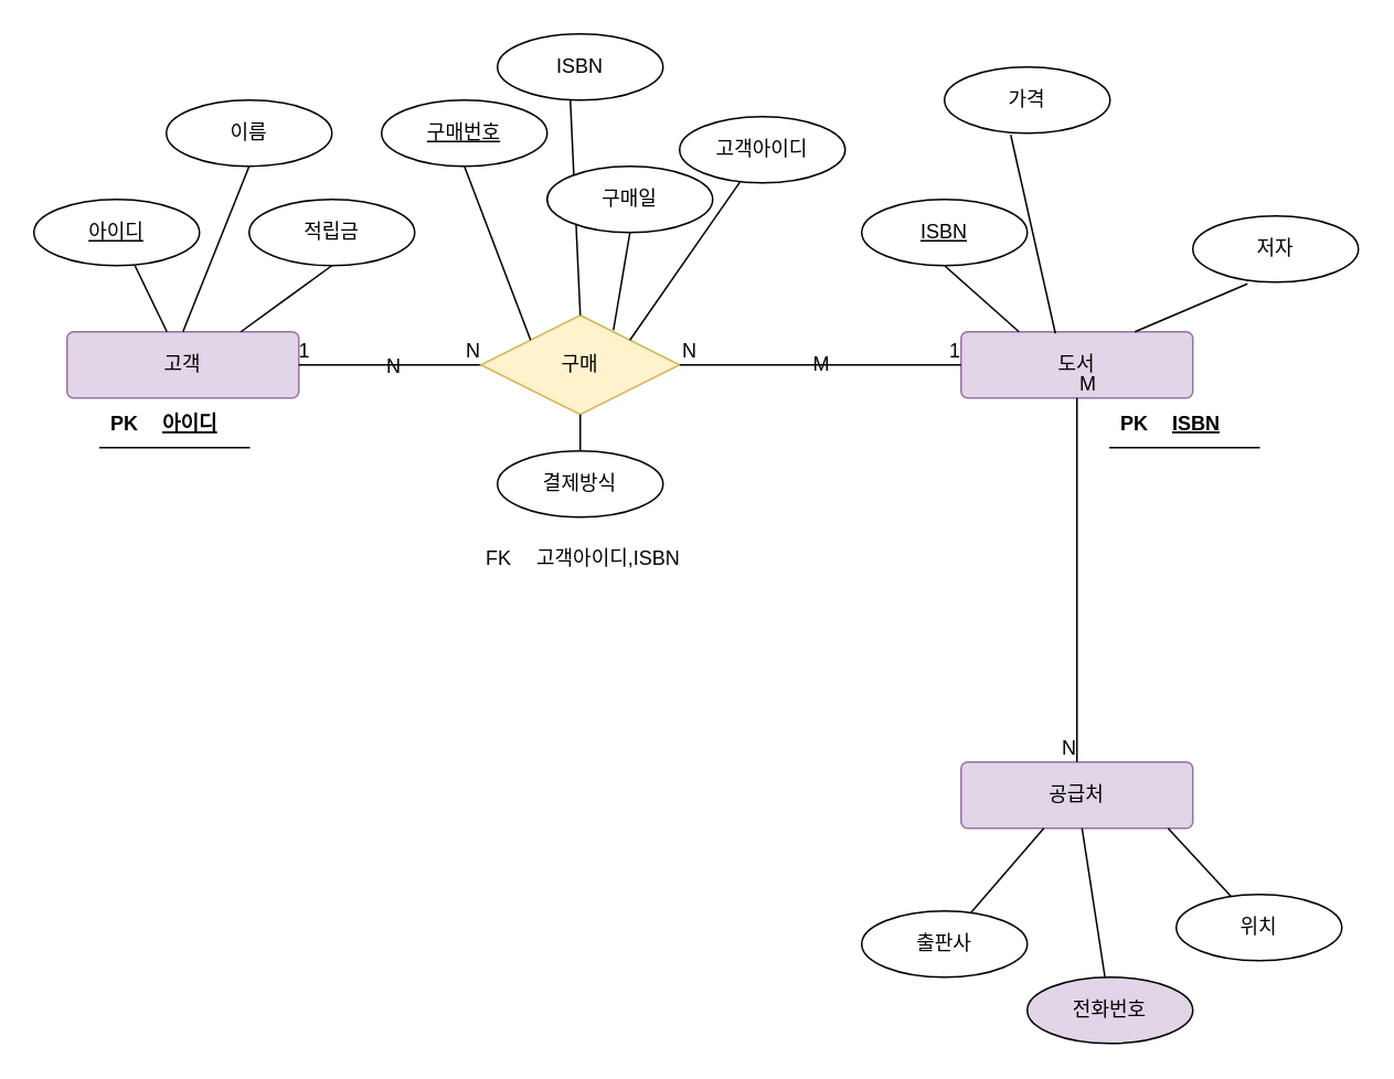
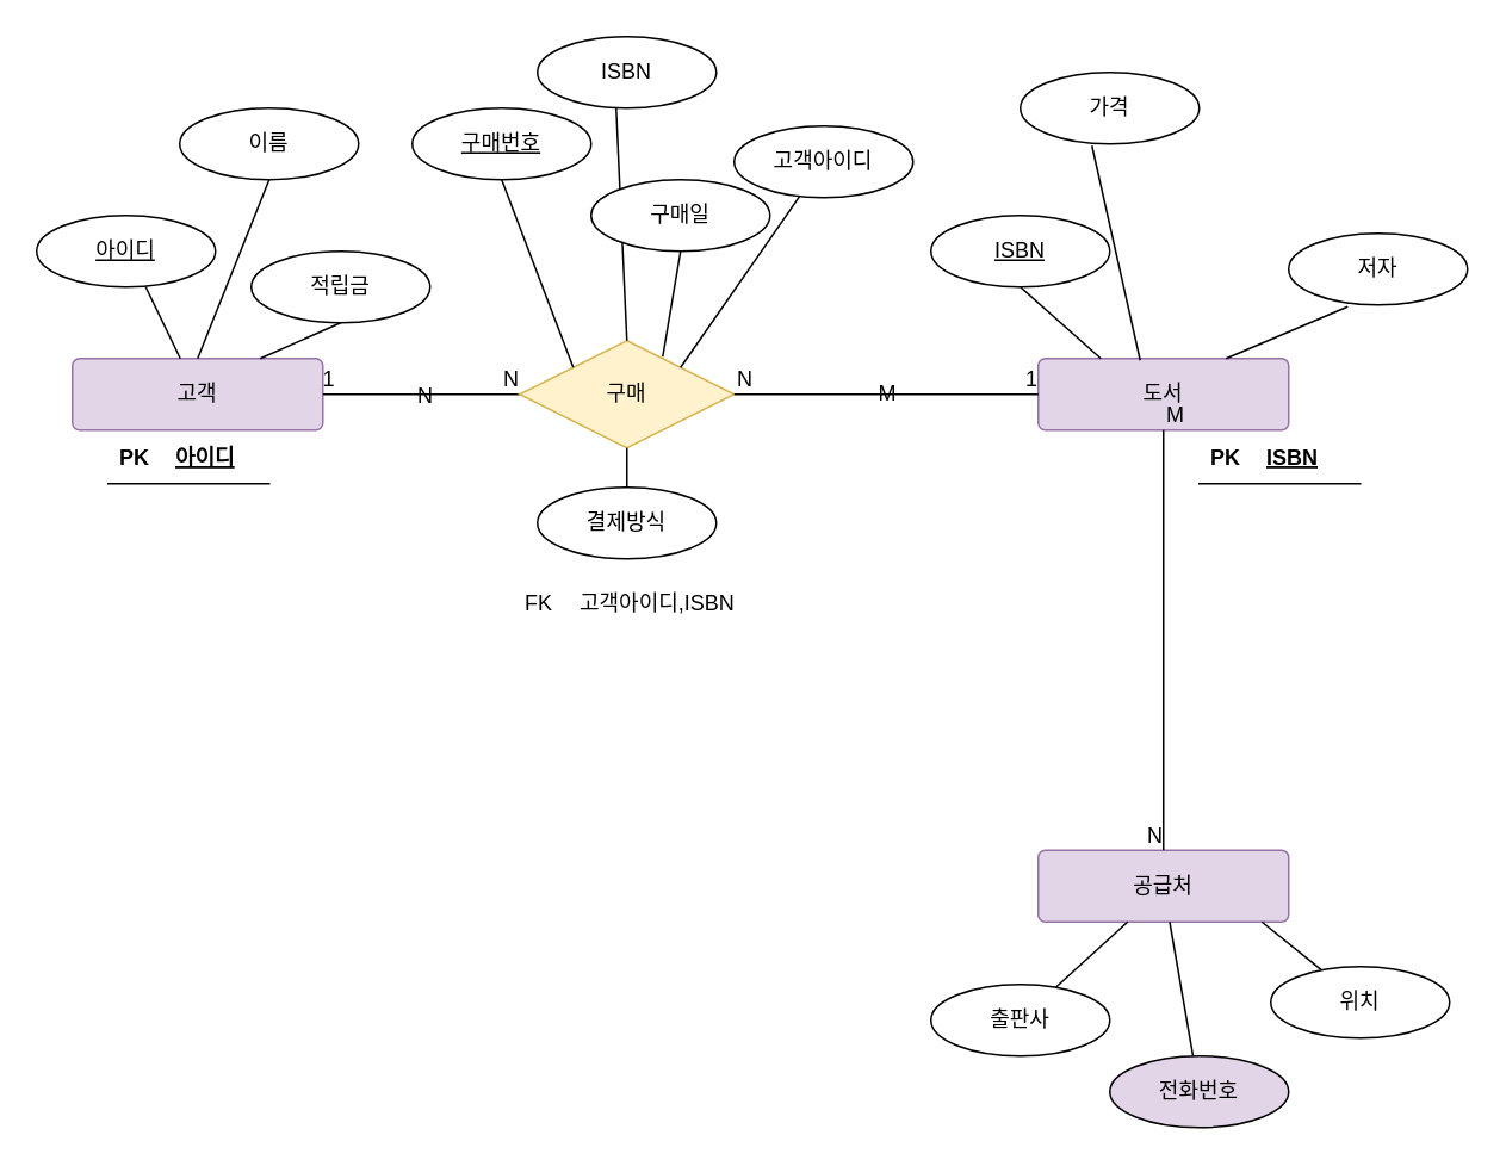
- <mxCell id="7" value="적립금" style="ellipse;whiteSpace=wrap;html=1;align=center;" vertex="1" parent="1"><mxGeometry x="150" y="120" width="100" height="40" as="geometry" /></mxCell>
+ <mxCell id="7" value="적립금" style="ellipse;whiteSpace=wrap;html=1;align=center;" vertex="1" parent="1"><mxGeometry x="140" y="140" width="100" height="40" as="geometry" /></mxCell>
- <mxCell id="4" value="공급처" style="rounded=1;arcSize=10;whiteSpace=wrap;html=1;align=center;fillColor=#e1d5e7;strokeColor=#9673a6;" vertex="1" parent="1"><mxGeometry x="580" y="460" width="140" height="40" as="geometry" /></mxCell>
+ <mxCell id="4" value="공급처" style="rounded=1;arcSize=10;whiteSpace=wrap;html=1;align=center;fillColor=#e1d5e7;strokeColor=#9673a6;" vertex="1" parent="1"><mxGeometry x="580" y="475" width="140" height="40" as="geometry" /></mxCell>
